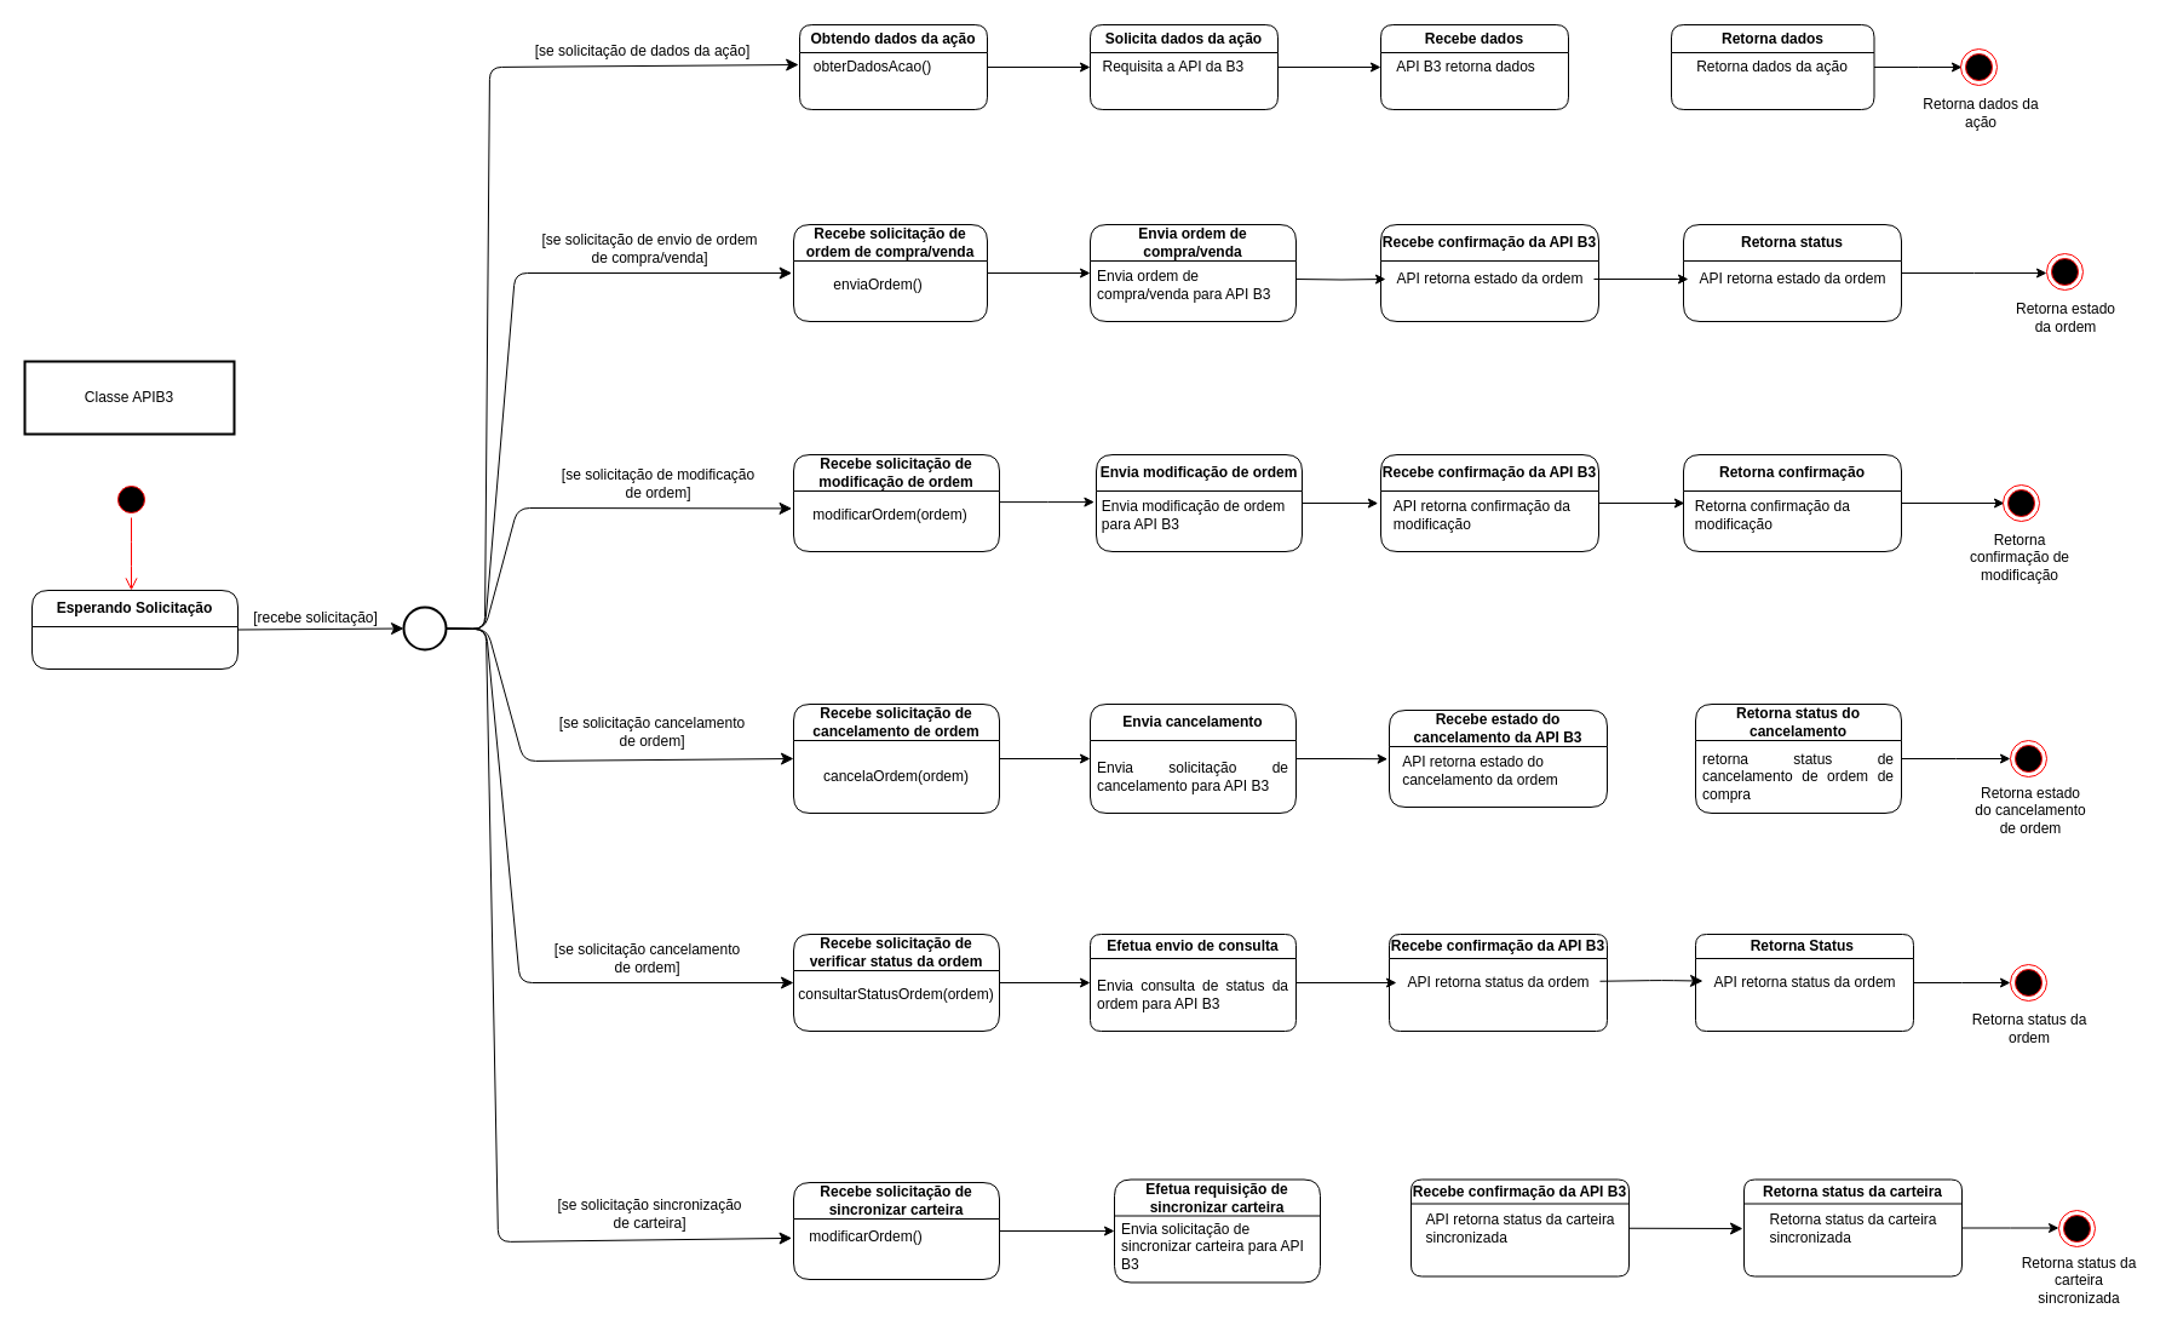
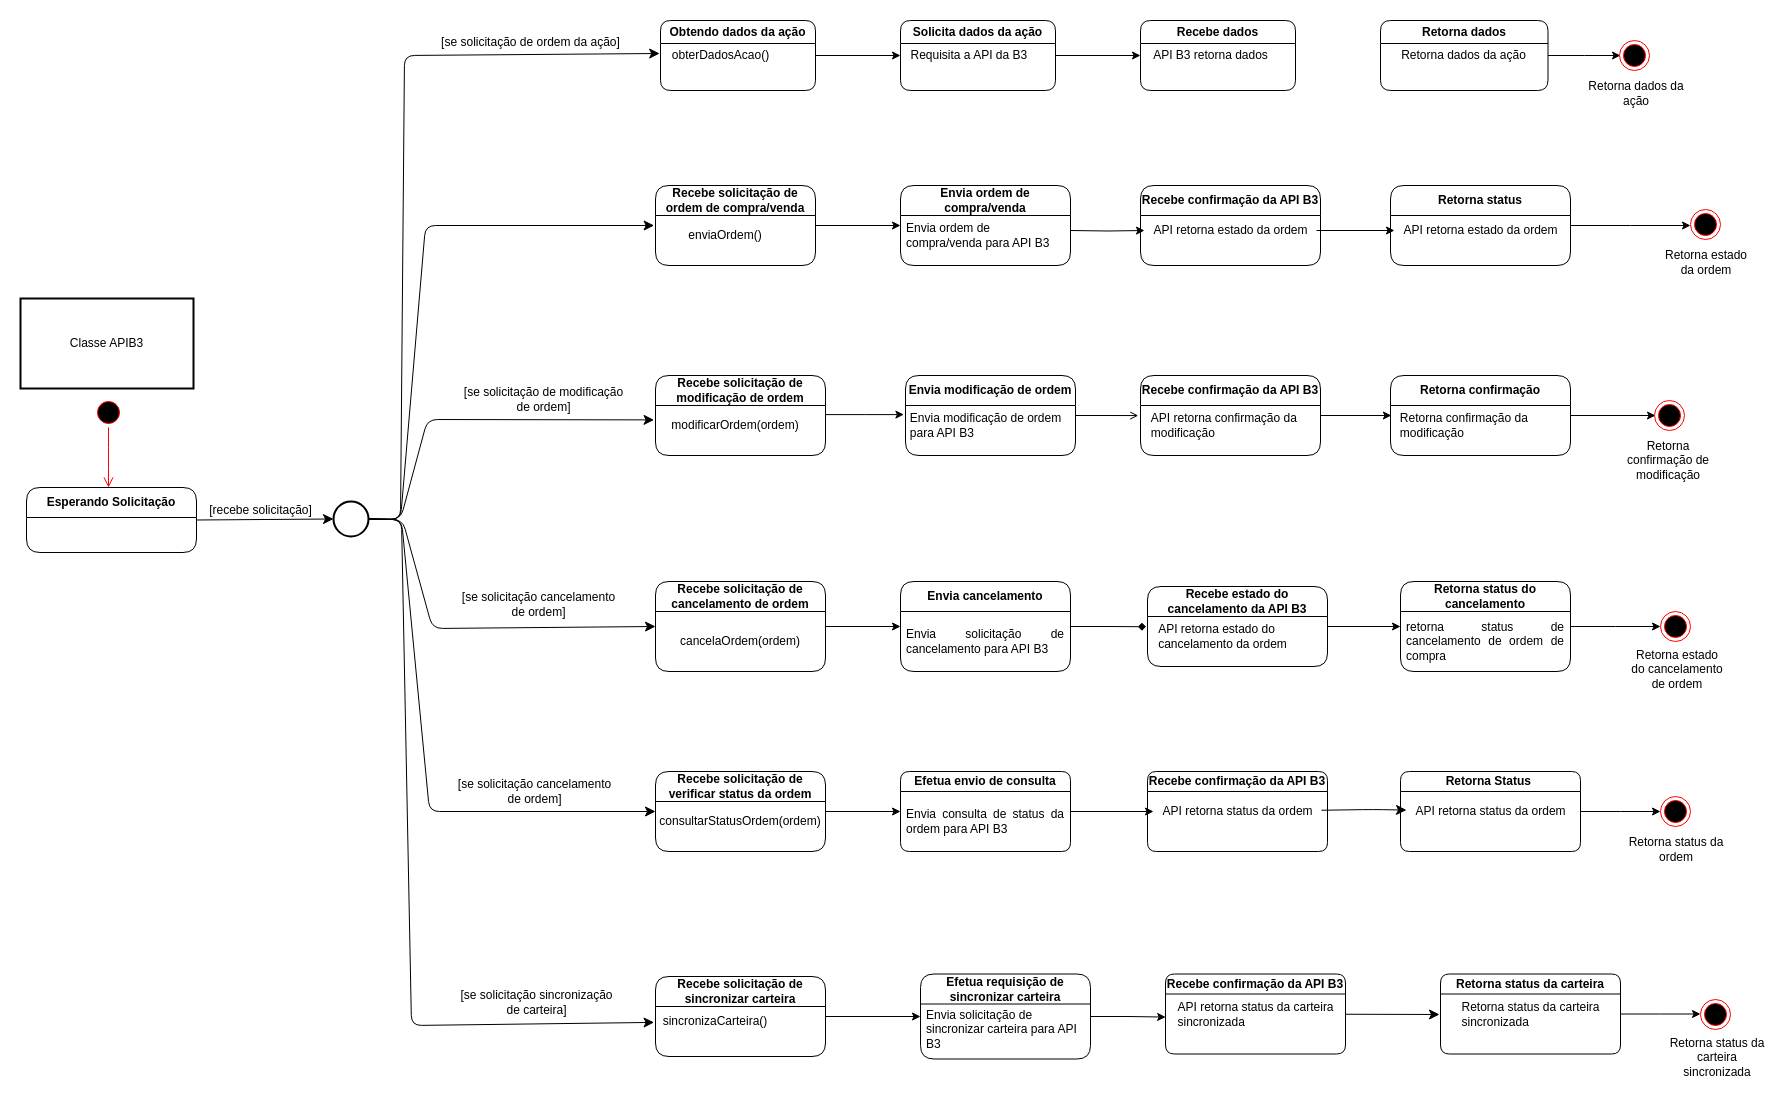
- <mxCell id="96" value="[se solicitação de dados da ação]" style="text;html=1;align=center;verticalAlign=middle;resizable=0;points=[];autosize=1;strokeColor=none;fillColor=none;fontSize=12;fontFamily=Helvetica;fontColor=default;labelBackgroundColor=default;" parent="1" vertex="1"><mxGeometry x="432" y="29" width="195" height="26" as="geometry" /></mxCell>
+ <mxCell id="96" value="[se solicitação de ordem da ação]" style="text;html=1;align=center;verticalAlign=middle;resizable=0;points=[];autosize=1;strokeColor=none;fillColor=none;fontSize=12;fontFamily=Helvetica;fontColor=default;labelBackgroundColor=default;" parent="1" vertex="1"><mxGeometry x="432" y="29" width="195" height="26" as="geometry" /></mxCell>
- <mxCell id="97" value="[se solicitação de envio de ordem&lt;div&gt;de compra/venda]&lt;/div&gt;" style="text;html=1;align=center;verticalAlign=middle;resizable=0;points=[];autosize=1;strokeColor=none;fillColor=none;fontSize=12;fontFamily=Helvetica;fontColor=default;labelBackgroundColor=default;" parent="1" vertex="1"><mxGeometry x="438" y="184" width="196" height="41" as="geometry" /></mxCell>
- <mxCell id="95" value="Classe APIB3" style="rounded=0;whiteSpace=wrap;html=1;fontFamily=Helvetica;fontSize=12;fontColor=default;labelBackgroundColor=default;strokeWidth=2;" parent="1" vertex="1"><mxGeometry x="20" y="298" width="173" height="60" as="geometry" /></mxCell>
+ <mxCell id="95" value="Classe APIB3" style="rounded=0;whiteSpace=wrap;html=1;fontFamily=Helvetica;fontSize=12;fontColor=default;labelBackgroundColor=default;strokeWidth=2;" parent="1" vertex="1"><mxGeometry x="20" y="298" width="173" height="90" as="geometry" /></mxCell>
- <mxCell id="52" value="" style="edgeStyle=orthogonalEdgeStyle;rounded=0;orthogonalLoop=1;jettySize=auto;html=1;entryX=-0.013;entryY=0.252;entryDx=0;entryDy=0;entryPerimeter=0;" parent="1" source="53" target="57" edge="1"><mxGeometry relative="1" as="geometry" /></mxCell>
+ <mxCell id="52" value="" style="edgeStyle=orthogonalEdgeStyle;rounded=0;orthogonalLoop=1;jettySize=auto;html=1;entryX=-0.013;entryY=0.252;entryDx=0;entryDy=0;entryPerimeter=0;endArrow=open;" parent="1" source="53" target="57" edge="1"><mxGeometry relative="1" as="geometry" /></mxCell>
- <mxCell id="58" value="" style="edgeStyle=orthogonalEdgeStyle;rounded=0;orthogonalLoop=1;jettySize=auto;html=1;entryX=-0.009;entryY=0.256;entryDx=0;entryDy=0;entryPerimeter=0;" parent="1" source="59" target="63" edge="1"><mxGeometry relative="1" as="geometry"><mxPoint x="1126" y="627" as="targetPoint" /></mxGeometry></mxCell>
+ <mxCell id="58" value="" style="edgeStyle=orthogonalEdgeStyle;rounded=0;orthogonalLoop=1;jettySize=auto;html=1;entryX=-0.009;entryY=0.256;entryDx=0;entryDy=0;entryPerimeter=0;endArrow=diamond;" parent="1" source="59" target="63" edge="1"><mxGeometry relative="1" as="geometry"><mxPoint x="1126" y="627" as="targetPoint" /></mxGeometry></mxCell>
+ <mxCell id="61" value="" style="edgeStyle=orthogonalEdgeStyle;rounded=0;orthogonalLoop=1;jettySize=auto;html=1;entryX=0;entryY=0.5;entryDx=0;entryDy=0;" parent="1" source="62" target="65" edge="1"><mxGeometry relative="1" as="geometry" /></mxCell>
+ <mxCell id="67" value="" style="edgeStyle=orthogonalEdgeStyle;rounded=0;orthogonalLoop=1;jettySize=auto;html=1;entryX=0.001;entryY=0.577;entryDx=0;entryDy=0;entryPerimeter=0;" parent="1" source="68" target="71" edge="1"><mxGeometry relative="1" as="geometry" /></mxCell>
- <mxCell id="40" value="&lt;div style=&quot;text-align: left;&quot;&gt;&lt;span style=&quot;&quot;&gt;modificarOrdem()&lt;/span&gt;&lt;br&gt;&lt;/div&gt;" style="text;html=1;align=center;verticalAlign=middle;whiteSpace=wrap;rounded=0;" parent="39" vertex="1"><mxGeometry x="-20" y="20" width="160" height="50" as="geometry" /></mxCell>
+ <mxCell id="40" value="&lt;div style=&quot;text-align: left;&quot;&gt;&lt;span style=&quot;&quot;&gt;sincronizaCarteira()&lt;/span&gt;&lt;br&gt;&lt;/div&gt;" style="text;html=1;align=center;verticalAlign=middle;whiteSpace=wrap;rounded=0;" parent="39" vertex="1"><mxGeometry x="-20" y="20" width="160" height="50" as="geometry" /></mxCell>
